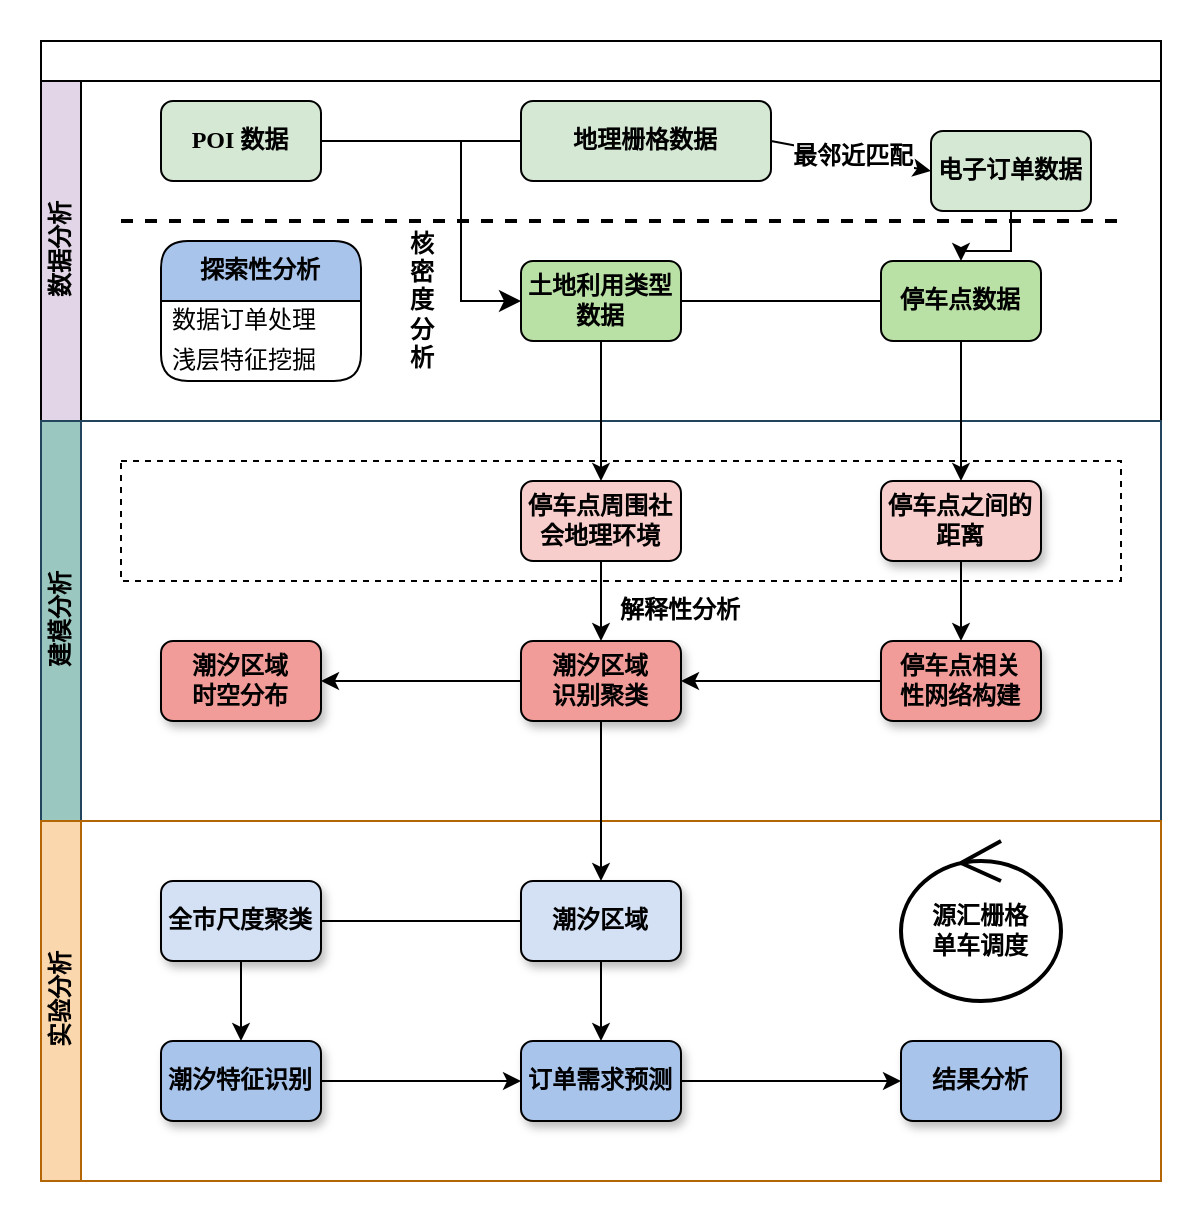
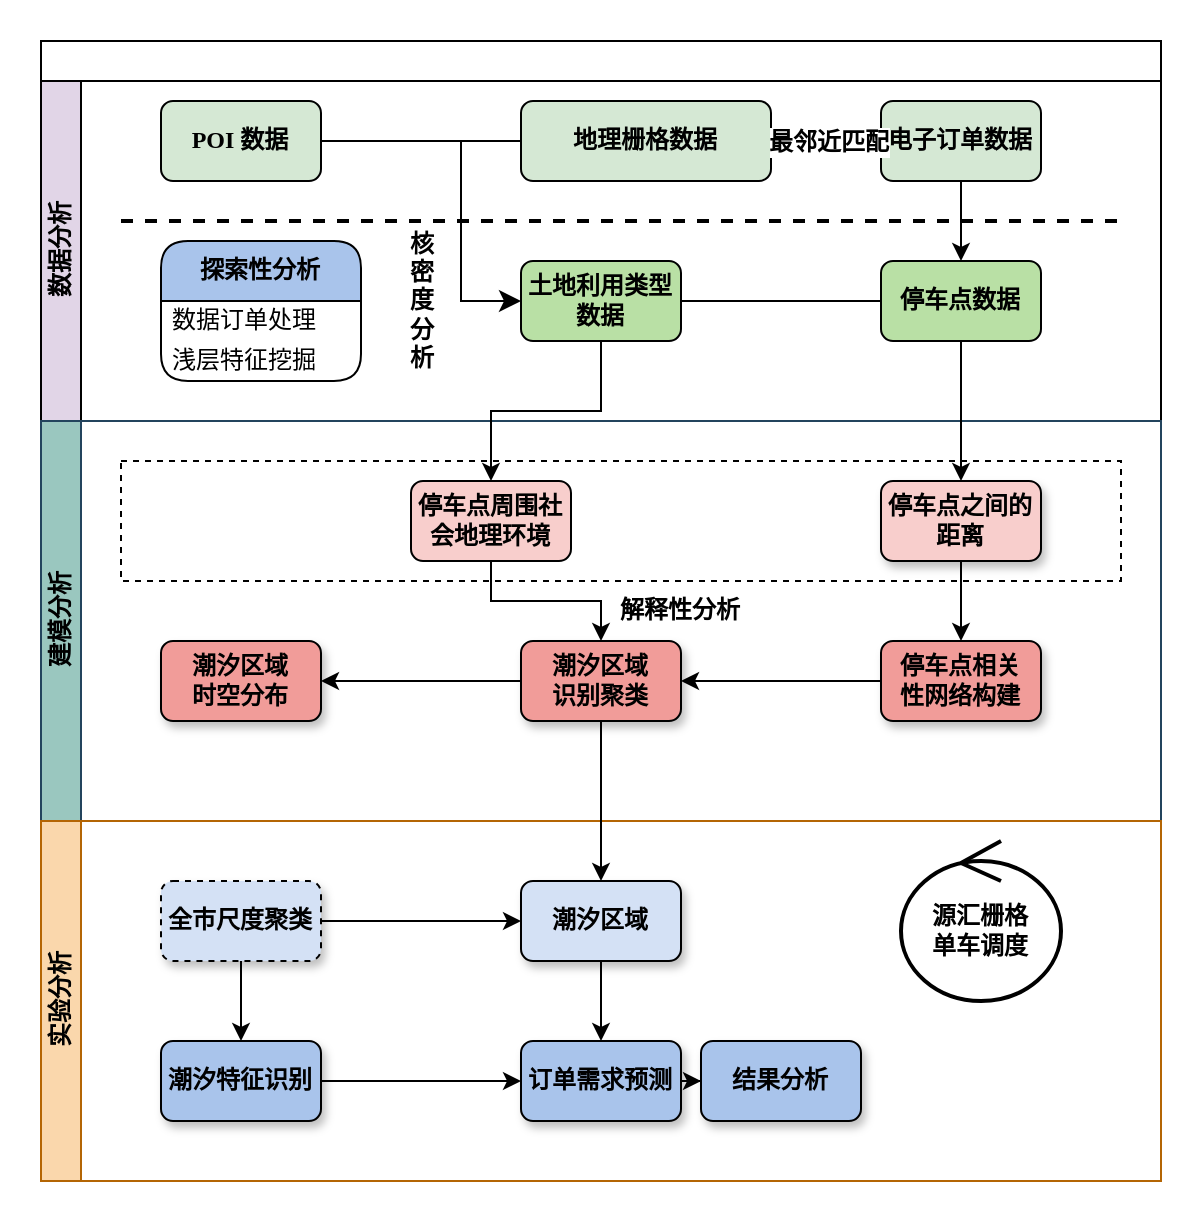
- <mxCell id="6" value="&lt;font face=&quot;Noto Serif SC&quot;&gt;&lt;b style=&quot;&quot;&gt;电子订单数据&lt;/b&gt;&lt;/font&gt;" style="rounded=1;whiteSpace=wrap;html=1;fillColor=#D5E8D4;" parent="3" vertex="1"><mxGeometry x="445" y="25" width="80" height="40" as="geometry" /></mxCell>
+ <mxCell id="6" value="&lt;font face=&quot;Noto Serif SC&quot;&gt;&lt;b style=&quot;&quot;&gt;电子订单数据&lt;/b&gt;&lt;/font&gt;" style="rounded=1;whiteSpace=wrap;html=1;fillColor=#D5E8D4;" parent="3" vertex="1"><mxGeometry x="420" y="10" width="80" height="40" as="geometry" /></mxCell>
- <mxCell id="24" value="&lt;font face=&quot;Noto Serif SC&quot;&gt;&lt;b&gt;停车点周围社会地理环境&lt;/b&gt;&lt;/font&gt;" style="whiteSpace=wrap;html=1;fillColor=#F8CECC;rounded=1;" parent="19" vertex="1"><mxGeometry x="240" y="30" width="80" height="40" as="geometry" /></mxCell>
+ <mxCell id="24" value="&lt;font face=&quot;Noto Serif SC&quot;&gt;&lt;b&gt;停车点周围社会地理环境&lt;/b&gt;&lt;/font&gt;" style="whiteSpace=wrap;html=1;fillColor=#F8CECC;rounded=1;" parent="19" vertex="1"><mxGeometry x="185" y="30" width="80" height="40" as="geometry" /></mxCell>
- <mxCell id="34" value="&lt;font face=&quot;Noto Serif SC&quot;&gt;&lt;b&gt;全市尺度聚类&lt;/b&gt;&lt;/font&gt;" style="whiteSpace=wrap;html=1;fillColor=#D4E1F5;rounded=1;glass=0;shadow=1;fillStyle=auto;gradientColor=none;" parent="31" vertex="1"><mxGeometry x="60" y="30" width="80" height="40" as="geometry" /></mxCell>
+ <mxCell id="34" value="&lt;font face=&quot;Noto Serif SC&quot;&gt;&lt;b&gt;全市尺度聚类&lt;/b&gt;&lt;/font&gt;" style="whiteSpace=wrap;html=1;fillColor=#D4E1F5;rounded=1;glass=0;shadow=1;fillStyle=auto;gradientColor=none;dashed=1;" parent="31" vertex="1"><mxGeometry x="60" y="30" width="80" height="40" as="geometry" /></mxCell>
- <mxCell id="32" value="" style="edgeStyle=orthogonalEdgeStyle;rounded=0;orthogonalLoop=1;jettySize=auto;html=1;endArrow=none;" parent="31" source="34" target="36" edge="1"><mxGeometry relative="1" as="geometry" /></mxCell>
+ <mxCell id="32" value="" style="edgeStyle=orthogonalEdgeStyle;rounded=0;orthogonalLoop=1;jettySize=auto;html=1;" parent="31" source="34" target="36" edge="1"><mxGeometry relative="1" as="geometry" /></mxCell>
- <mxCell id="41" value="&lt;font face=&quot;Noto Serif SC&quot;&gt;&lt;b&gt;结果分析&lt;/b&gt;&lt;/font&gt;" style="whiteSpace=wrap;html=1;fillColor=#A9C4EB;rounded=1;glass=0;shadow=1;fillStyle=auto;gradientColor=none;" parent="31" vertex="1"><mxGeometry x="430" y="110" width="80" height="40" as="geometry" /></mxCell>
+ <mxCell id="41" value="&lt;font face=&quot;Noto Serif SC&quot;&gt;&lt;b&gt;结果分析&lt;/b&gt;&lt;/font&gt;" style="whiteSpace=wrap;html=1;fillColor=#A9C4EB;rounded=1;glass=0;shadow=1;fillStyle=auto;gradientColor=none;" parent="31" vertex="1"><mxGeometry x="330" y="110" width="80" height="40" as="geometry" /></mxCell>
